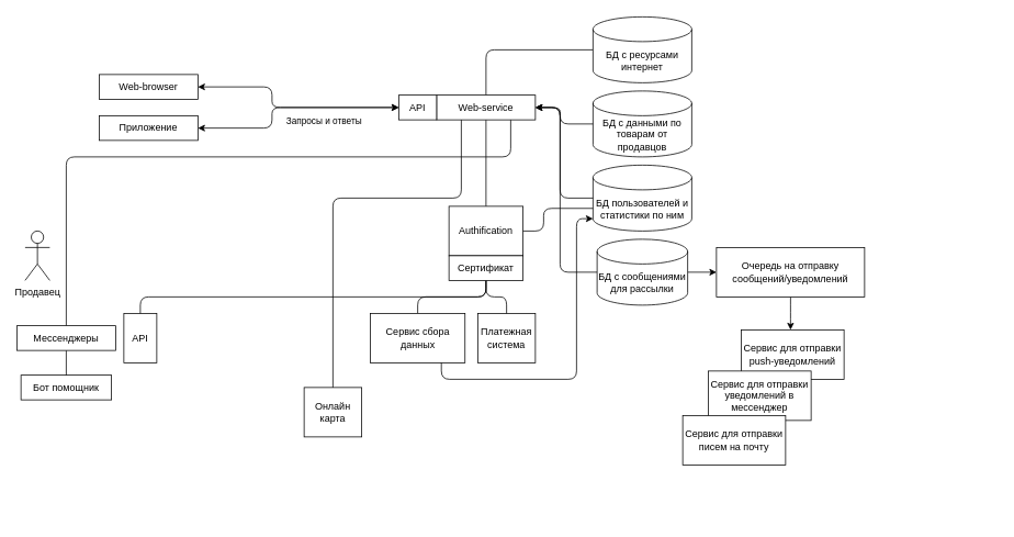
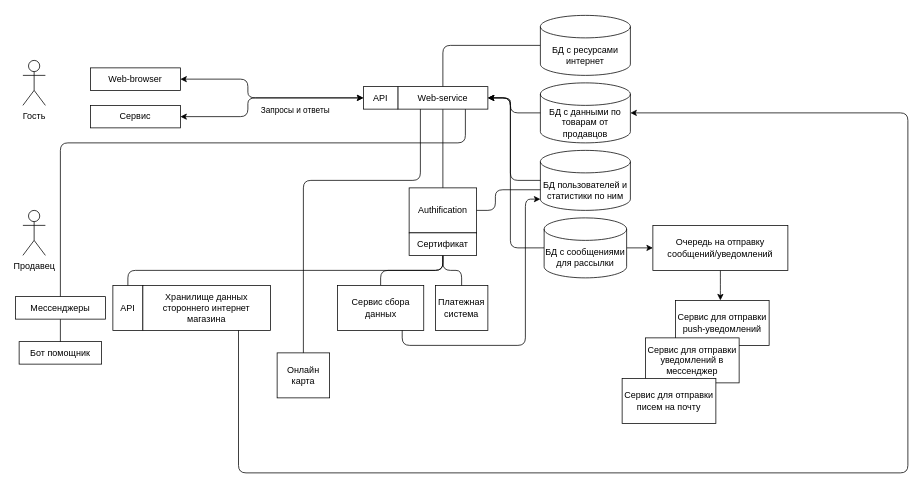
+ <mxCell id="2" value="Гость" style="shape=umlActor;verticalLabelPosition=bottom;verticalAlign=top;html=1;outlineConnect=0;" parent="1" vertex="1"><mxGeometry x="30" y="80" width="30" height="60" as="geometry" /></mxCell>
- <mxCell id="5" value="Приложение" style="rounded=0;whiteSpace=wrap;html=1;" parent="1" vertex="1"><mxGeometry x="120" y="140" width="120" height="30" as="geometry" /></mxCell>
+ <mxCell id="5" value="Сервис" style="rounded=0;whiteSpace=wrap;html=1;" parent="1" vertex="1"><mxGeometry x="120" y="140" width="120" height="30" as="geometry" /></mxCell>
+ <mxCell id="20" value="Хранилище данных стороннего интернет магазина" style="rounded=0;whiteSpace=wrap;html=1;" parent="1" vertex="1"><mxGeometry x="190" y="380" width="170" height="60" as="geometry" /></mxCell>
+ <mxCell id="39" style="edgeStyle=orthogonalEdgeStyle;rounded=1;orthogonalLoop=1;jettySize=auto;html=1;exitX=0.75;exitY=1;exitDx=0;exitDy=0;entryX=1;entryY=0.5;entryDx=0;entryDy=0;entryPerimeter=0;" edge="1" parent="1" source="20" target="14"><mxGeometry relative="1" as="geometry"><Array as="points"><mxPoint x="318" y="630" /><mxPoint x="1210" y="630" /><mxPoint x="1210" y="150" /></Array></mxGeometry></mxCell>
